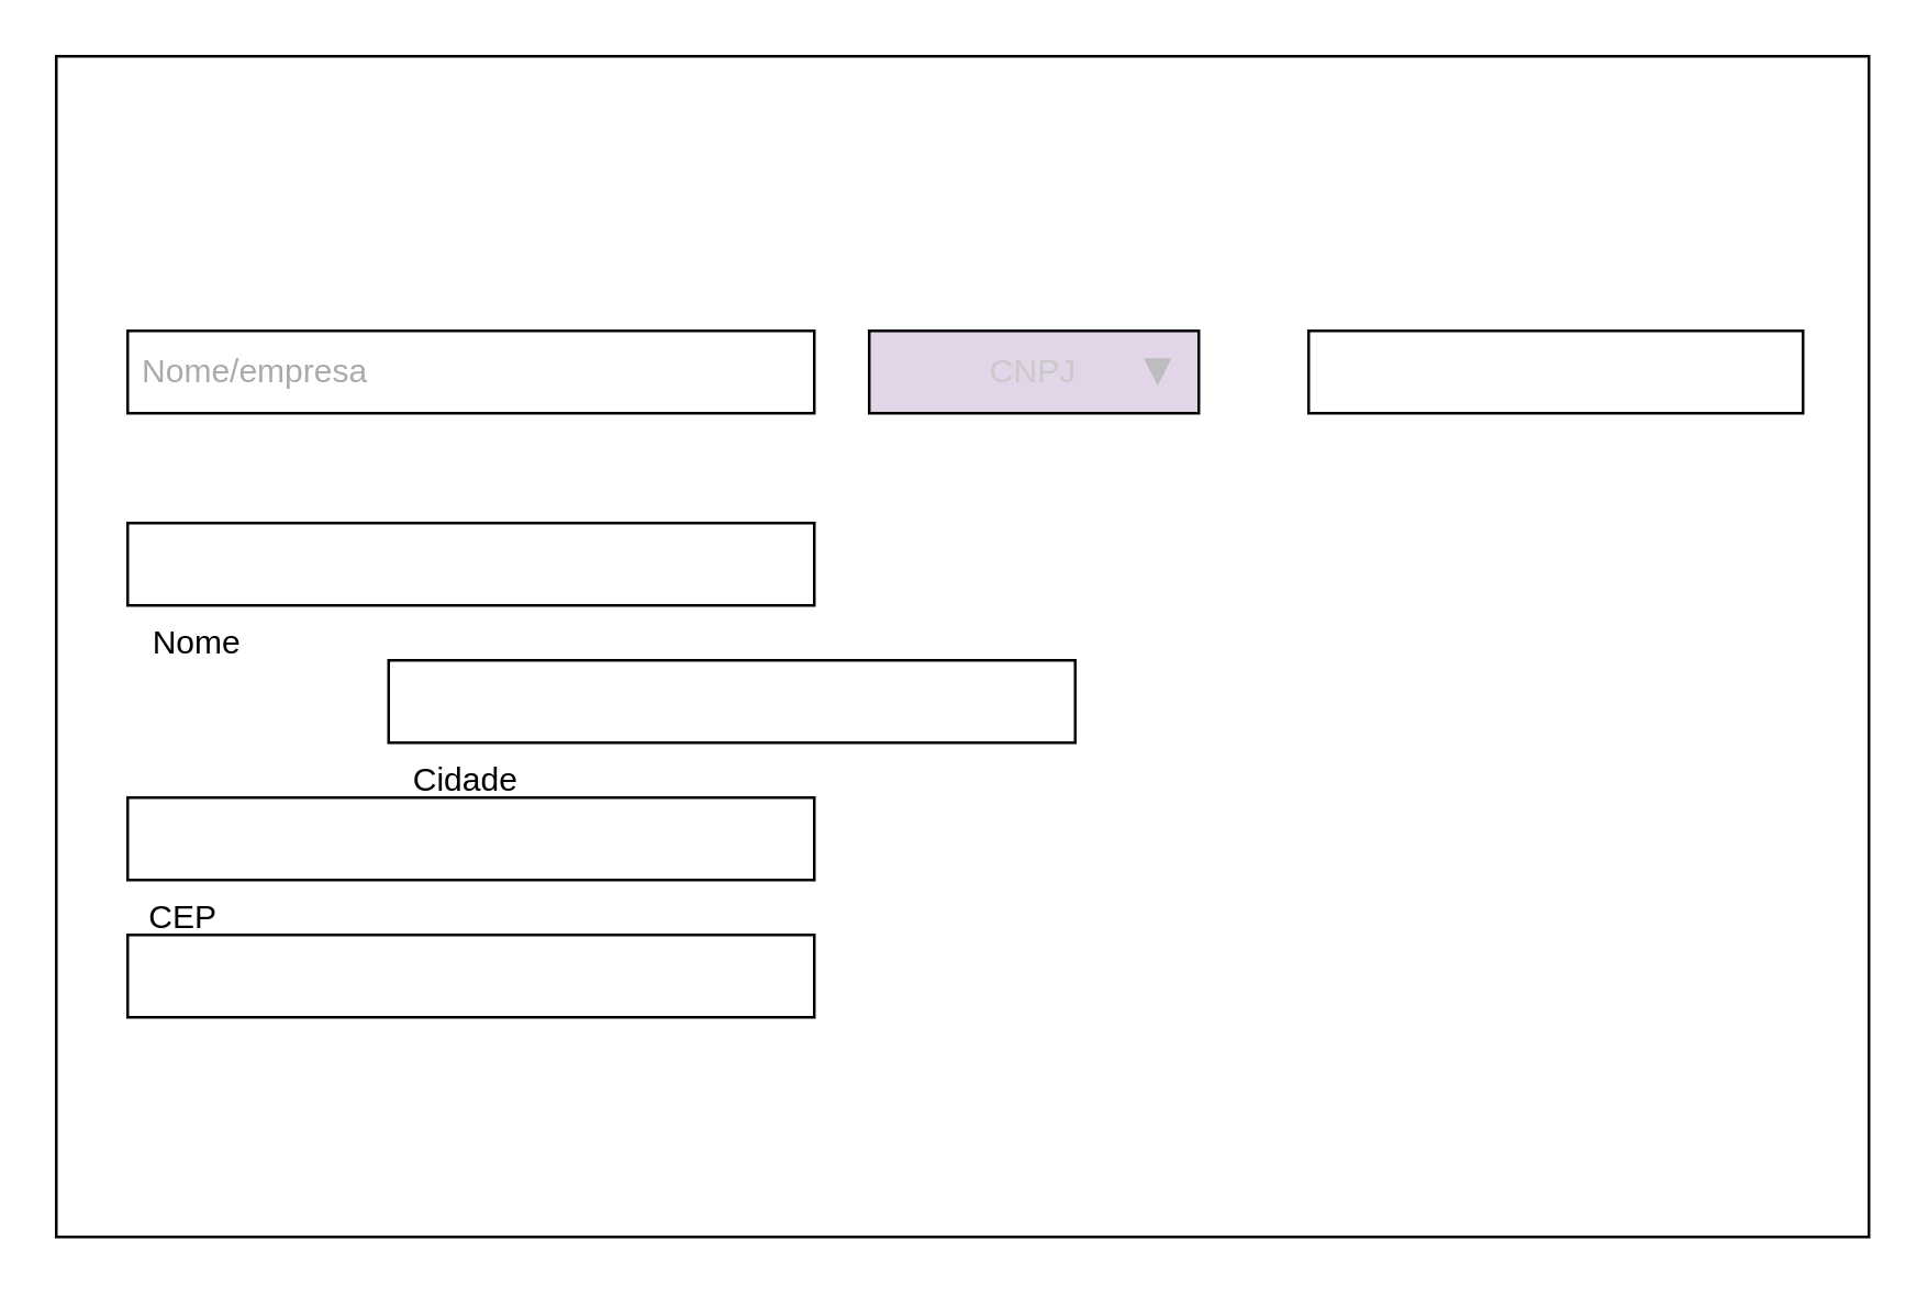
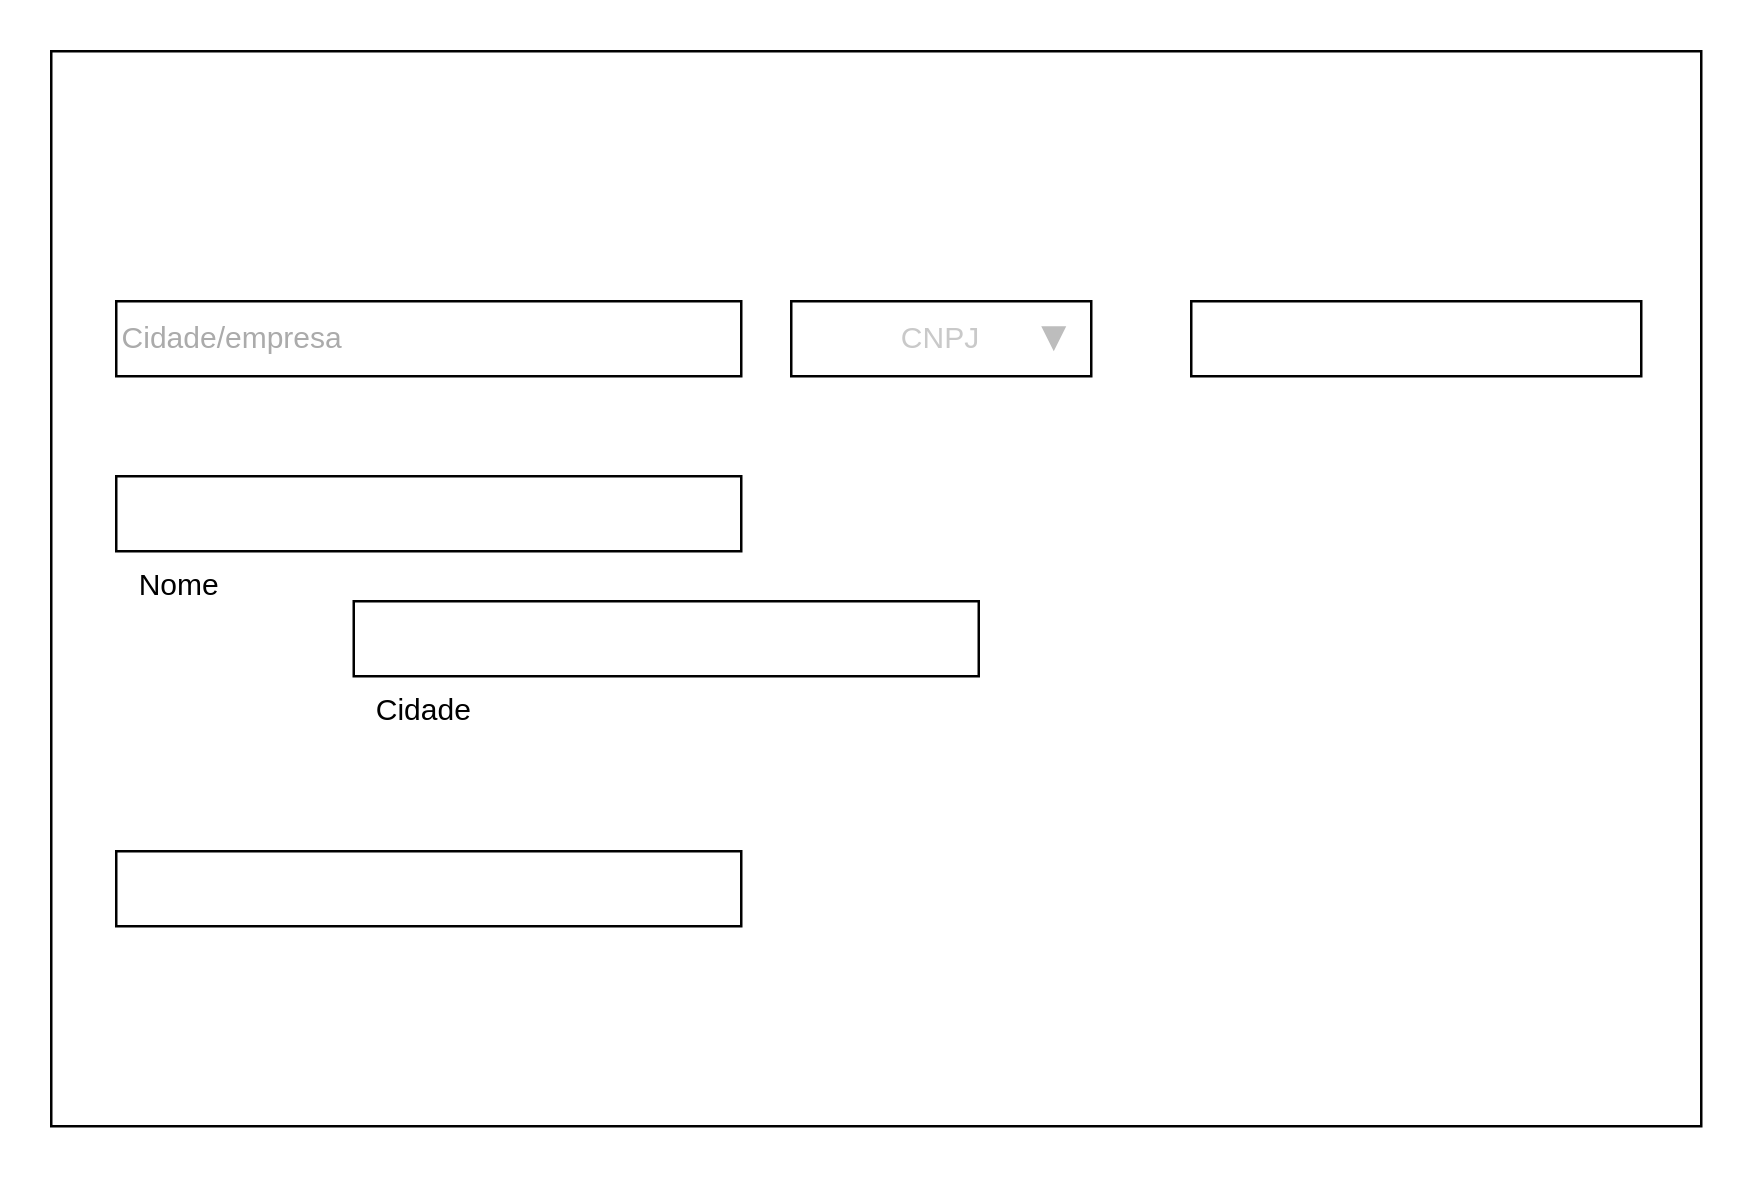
- <mxCell id="3" value="&lt;font color=&quot;#ababab&quot;&gt;Nome/empresa&amp;nbsp; &amp;nbsp; &amp;nbsp; &amp;nbsp; &amp;nbsp; &amp;nbsp; &amp;nbsp; &amp;nbsp; &amp;nbsp; &amp;nbsp; &amp;nbsp; &amp;nbsp; &amp;nbsp; &amp;nbsp; &amp;nbsp; &amp;nbsp; &amp;nbsp; &amp;nbsp; &amp;nbsp; &amp;nbsp; &amp;nbsp; &amp;nbsp; &amp;nbsp; &amp;nbsp;&lt;/font&gt;" style="rounded=0;whiteSpace=wrap;html=1;" vertex="1" parent="1"><mxGeometry x="46" y="120" width="250" height="30" as="geometry" /></mxCell>
+ <mxCell id="3" value="&lt;font color=&quot;#ababab&quot;&gt;Cidade/empresa&amp;nbsp; &amp;nbsp; &amp;nbsp; &amp;nbsp; &amp;nbsp; &amp;nbsp; &amp;nbsp; &amp;nbsp; &amp;nbsp; &amp;nbsp; &amp;nbsp; &amp;nbsp; &amp;nbsp; &amp;nbsp; &amp;nbsp; &amp;nbsp; &amp;nbsp; &amp;nbsp; &amp;nbsp; &amp;nbsp; &amp;nbsp; &amp;nbsp; &amp;nbsp; &amp;nbsp;&lt;/font&gt;" style="rounded=0;whiteSpace=wrap;html=1;" vertex="1" parent="1"><mxGeometry x="46" y="120" width="250" height="30" as="geometry" /></mxCell>
- <mxCell id="4" value="&lt;font color=&quot;#c9c9c9&quot;&gt;CNPJ&lt;/font&gt;" style="rounded=0;whiteSpace=wrap;html=1;strokeColor=default;fillColor=#e1d5e7;" vertex="1" parent="1"><mxGeometry x="316" y="120" width="120" height="30" as="geometry" /></mxCell>
+ <mxCell id="4" value="&lt;font color=&quot;#c9c9c9&quot;&gt;CNPJ&lt;/font&gt;" style="rounded=0;whiteSpace=wrap;html=1;strokeColor=default;" vertex="1" parent="1"><mxGeometry x="316" y="120" width="120" height="30" as="geometry" /></mxCell>
- <mxCell id="8" value="&lt;div&gt;&lt;span style=&quot;background-color: initial;&quot;&gt;CEP&amp;nbsp; &amp;nbsp; &amp;nbsp; &amp;nbsp; &amp;nbsp; &amp;nbsp; &amp;nbsp; &amp;nbsp; &amp;nbsp; &amp;nbsp; &amp;nbsp; &amp;nbsp; &amp;nbsp; &amp;nbsp; &amp;nbsp; &amp;nbsp; &amp;nbsp; &amp;nbsp; &amp;nbsp; &amp;nbsp; &amp;nbsp; &amp;nbsp; &amp;nbsp; &amp;nbsp; &amp;nbsp; &amp;nbsp; &amp;nbsp; &amp;nbsp; &amp;nbsp; &amp;nbsp; &amp;nbsp; &amp;nbsp;&lt;/span&gt;&lt;/div&gt;&lt;div&gt;&lt;br&gt;&lt;/div&gt;" style="verticalLabelPosition=bottom;verticalAlign=top;html=1;shape=mxgraph.basic.rect;fillColor2=none;strokeWidth=1;size=20;indent=5;" vertex="1" parent="1"><mxGeometry x="46" y="290" width="250" height="30" as="geometry" /></mxCell>
